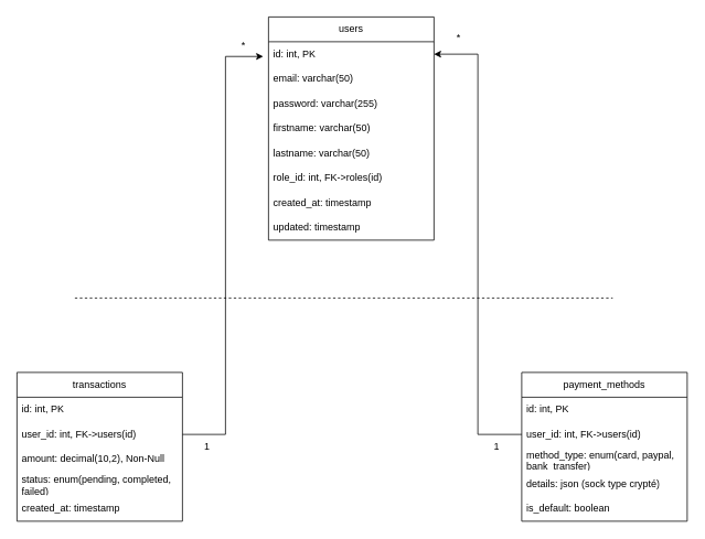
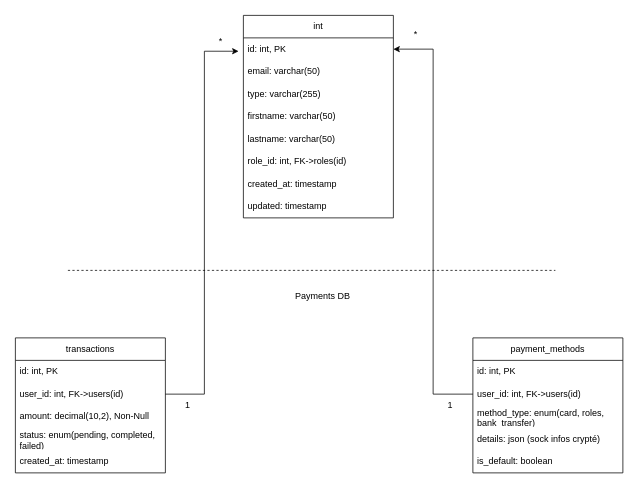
- <mxCell id="15" value="users" style="swimlane;fontStyle=0;childLayout=stackLayout;horizontal=1;startSize=30;horizontalStack=0;resizeParent=1;resizeParentMax=0;resizeLast=0;collapsible=1;marginBottom=0;whiteSpace=wrap;html=1;direction=east;" parent="1" vertex="1"><mxGeometry x="324" y="20" width="200" height="270" as="geometry"><mxRectangle x="70" y="250" width="70" height="30" as="alternateBounds" /></mxGeometry></mxCell>
+ <mxCell id="15" value="int" style="swimlane;fontStyle=0;childLayout=stackLayout;horizontal=1;startSize=30;horizontalStack=0;resizeParent=1;resizeParentMax=0;resizeLast=0;collapsible=1;marginBottom=0;whiteSpace=wrap;html=1;direction=east;" parent="1" vertex="1"><mxGeometry x="324" y="20" width="200" height="270" as="geometry"><mxRectangle x="70" y="250" width="70" height="30" as="alternateBounds" /></mxGeometry></mxCell>
- <mxCell id="18" value="password: varchar(255)" style="text;strokeColor=none;fillColor=none;align=left;verticalAlign=middle;spacingLeft=4;spacingRight=4;overflow=hidden;points=[[0,0.5],[1,0.5]];portConstraint=eastwest;rotatable=0;whiteSpace=wrap;html=1;" parent="15" vertex="1"><mxGeometry y="90" width="200" height="30" as="geometry" /></mxCell>
+ <mxCell id="18" value="type: varchar(255)" style="text;strokeColor=none;fillColor=none;align=left;verticalAlign=middle;spacingLeft=4;spacingRight=4;overflow=hidden;points=[[0,0.5],[1,0.5]];portConstraint=eastwest;rotatable=0;whiteSpace=wrap;html=1;" parent="15" vertex="1"><mxGeometry y="90" width="200" height="30" as="geometry" /></mxCell>
+ <mxCell id="30" value="Payments DB" style="text;html=1;align=center;verticalAlign=middle;whiteSpace=wrap;rounded=0;" parent="1" vertex="1"><mxGeometry x="380" y="380" width="100" height="30" as="geometry" /></mxCell>
- <mxCell id="11" value="method_type: enum(card, paypal, bank_transfer)" style="text;strokeColor=none;fillColor=none;align=left;verticalAlign=middle;spacingLeft=4;spacingRight=4;overflow=hidden;points=[[0,0.5],[1,0.5]];portConstraint=eastwest;rotatable=0;whiteSpace=wrap;html=1;" parent="8" vertex="1"><mxGeometry y="90" width="200" height="30" as="geometry" /></mxCell>
+ <mxCell id="11" value="method_type: enum(card, roles, bank_transfer)" style="text;strokeColor=none;fillColor=none;align=left;verticalAlign=middle;spacingLeft=4;spacingRight=4;overflow=hidden;points=[[0,0.5],[1,0.5]];portConstraint=eastwest;rotatable=0;whiteSpace=wrap;html=1;" parent="8" vertex="1"><mxGeometry y="90" width="200" height="30" as="geometry" /></mxCell>
- <mxCell id="12" value="details: json (sock type crypté)" style="text;strokeColor=none;fillColor=none;align=left;verticalAlign=middle;spacingLeft=4;spacingRight=4;overflow=hidden;points=[[0,0.5],[1,0.5]];portConstraint=eastwest;rotatable=0;whiteSpace=wrap;html=1;" parent="8" vertex="1"><mxGeometry y="120" width="200" height="30" as="geometry" /></mxCell>
+ <mxCell id="12" value="details: json (sock infos crypté)" style="text;strokeColor=none;fillColor=none;align=left;verticalAlign=middle;spacingLeft=4;spacingRight=4;overflow=hidden;points=[[0,0.5],[1,0.5]];portConstraint=eastwest;rotatable=0;whiteSpace=wrap;html=1;" parent="8" vertex="1"><mxGeometry y="120" width="200" height="30" as="geometry" /></mxCell>
